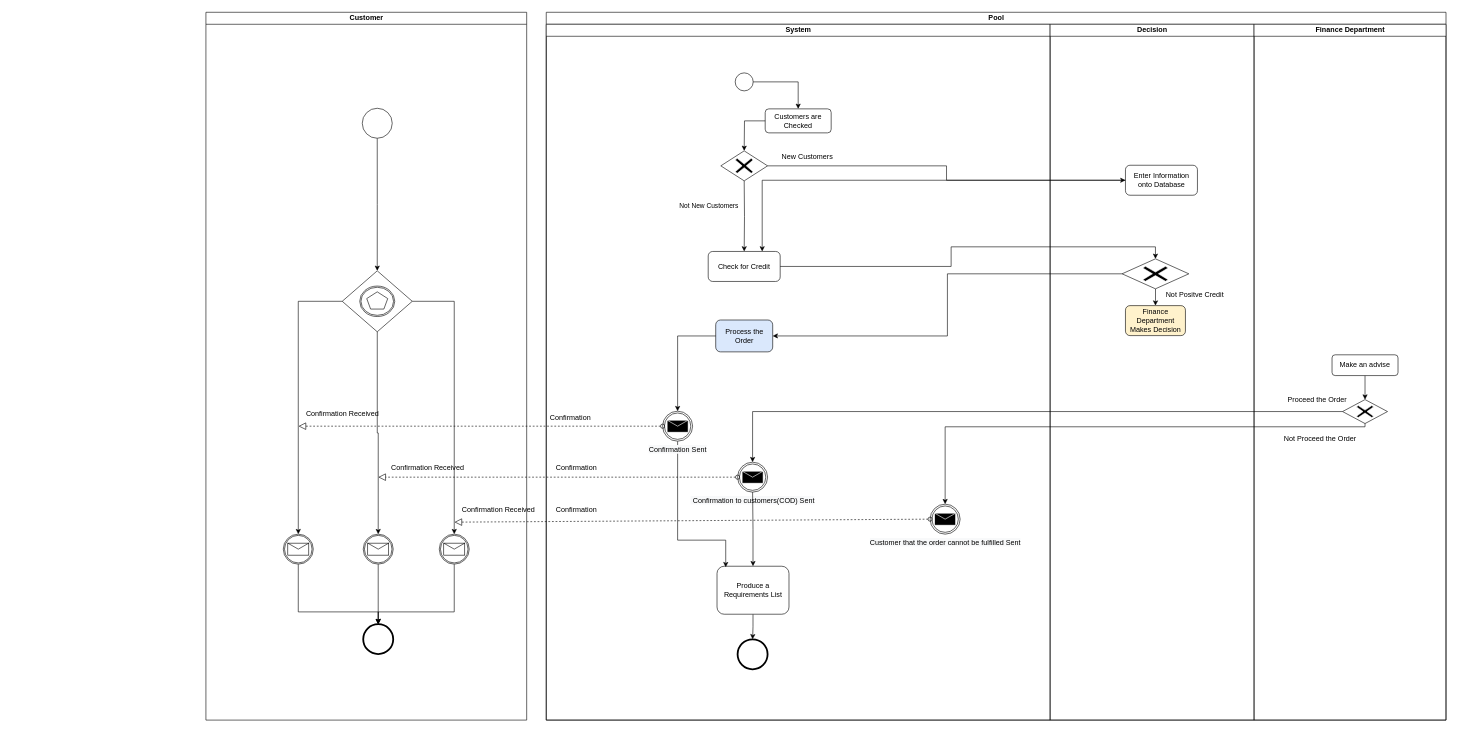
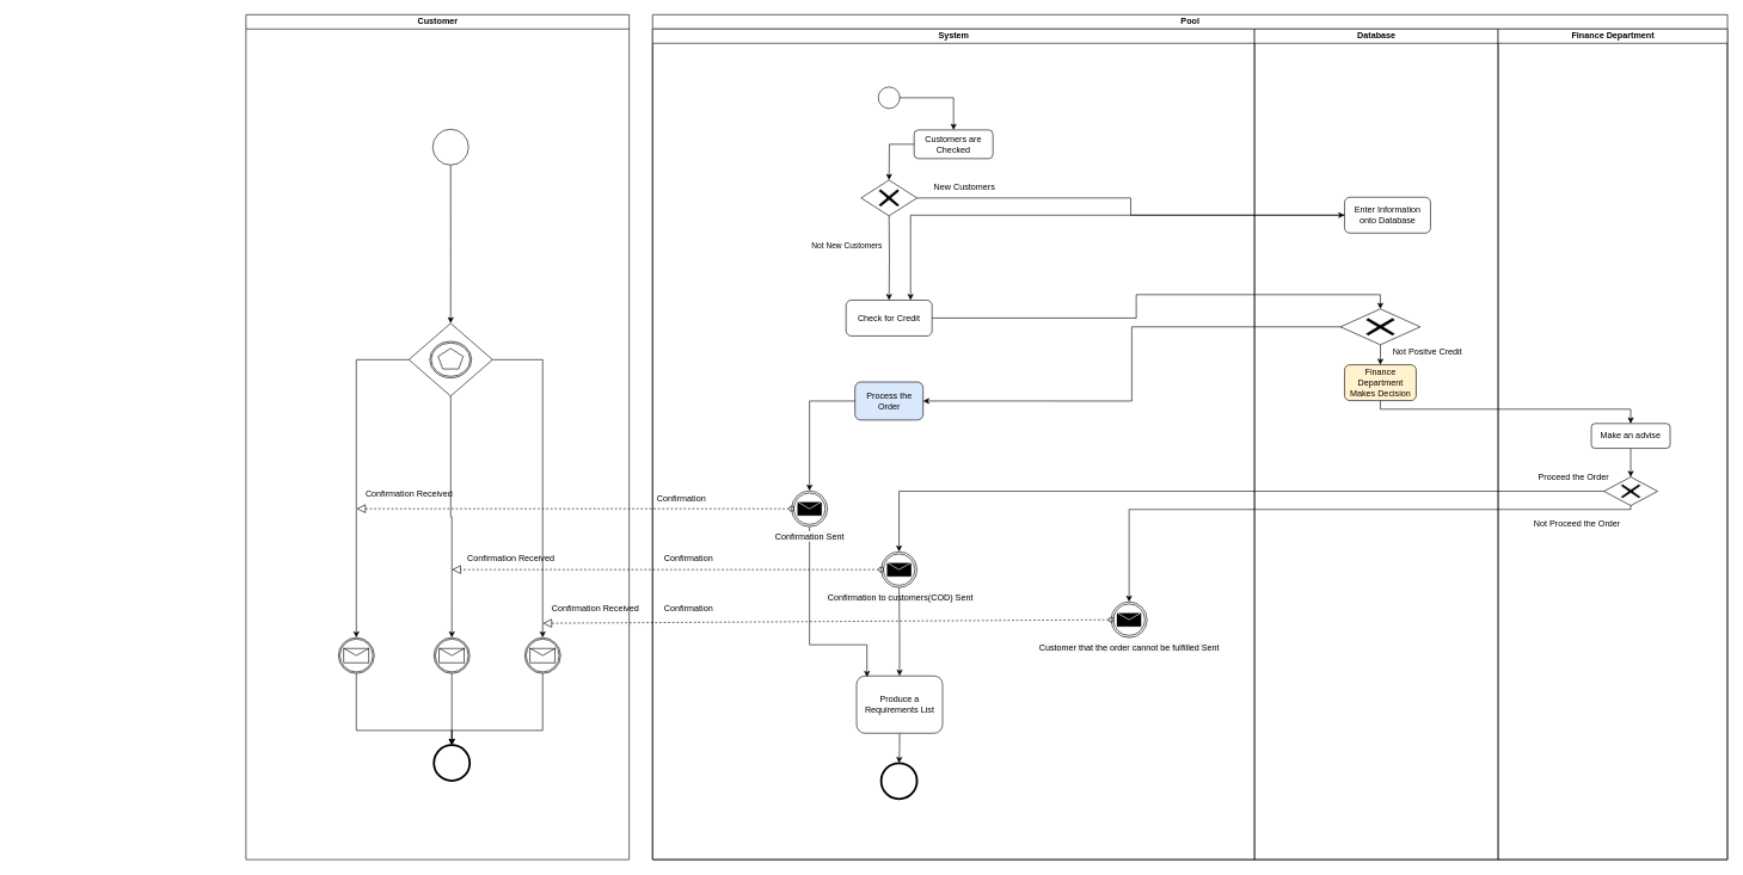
- <mxCell id="9" value="Decision" style="swimlane;html=1;startSize=20;" vertex="1" parent="2"><mxGeometry x="840" y="20" width="340" height="1160" as="geometry" /></mxCell>
+ <mxCell id="9" value="Database" style="swimlane;html=1;startSize=20;" vertex="1" parent="2"><mxGeometry x="840" y="20" width="340" height="1160" as="geometry" /></mxCell>
+ <mxCell id="35" style="edgeStyle=orthogonalEdgeStyle;rounded=0;orthogonalLoop=1;jettySize=auto;html=1;" edge="1" parent="1" source="28" target="31"><mxGeometry relative="1" as="geometry"><Array as="points"><mxPoint x="1926" y="571" /><mxPoint x="2275" y="571" /></Array></mxGeometry></mxCell>
